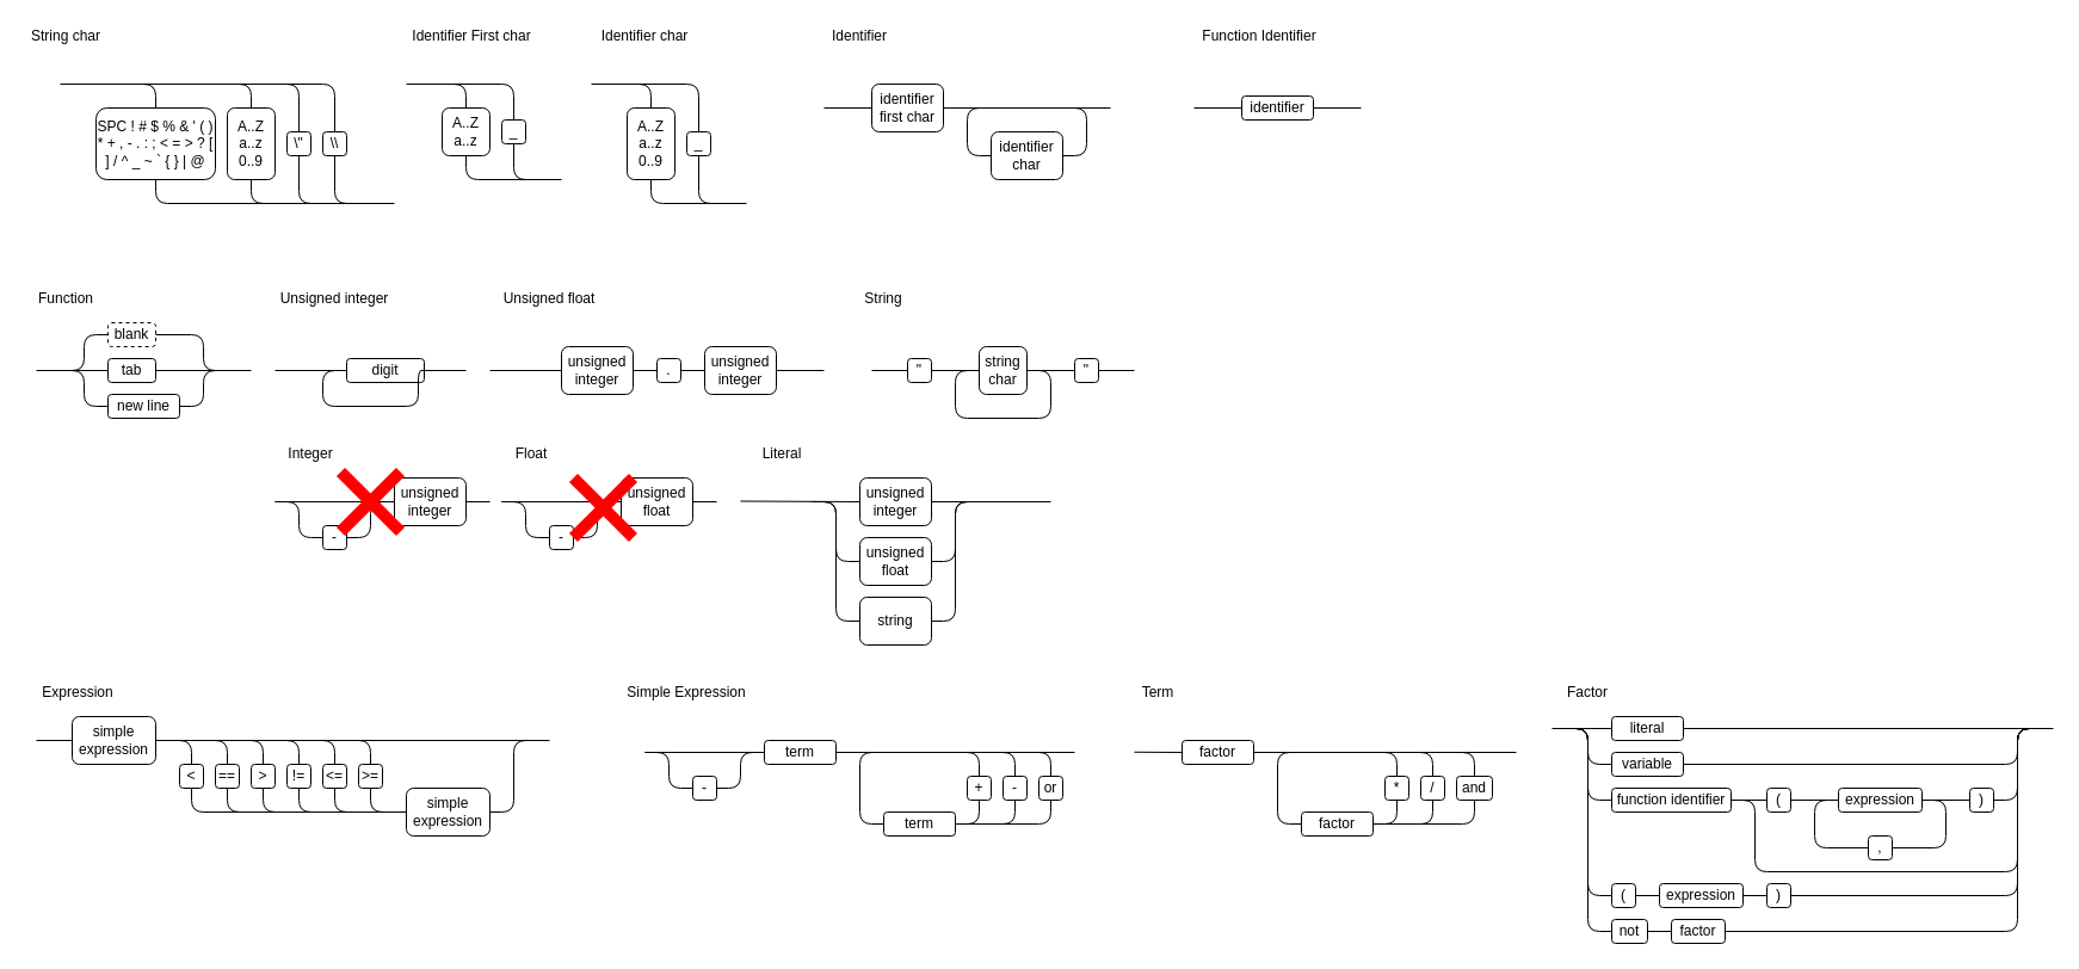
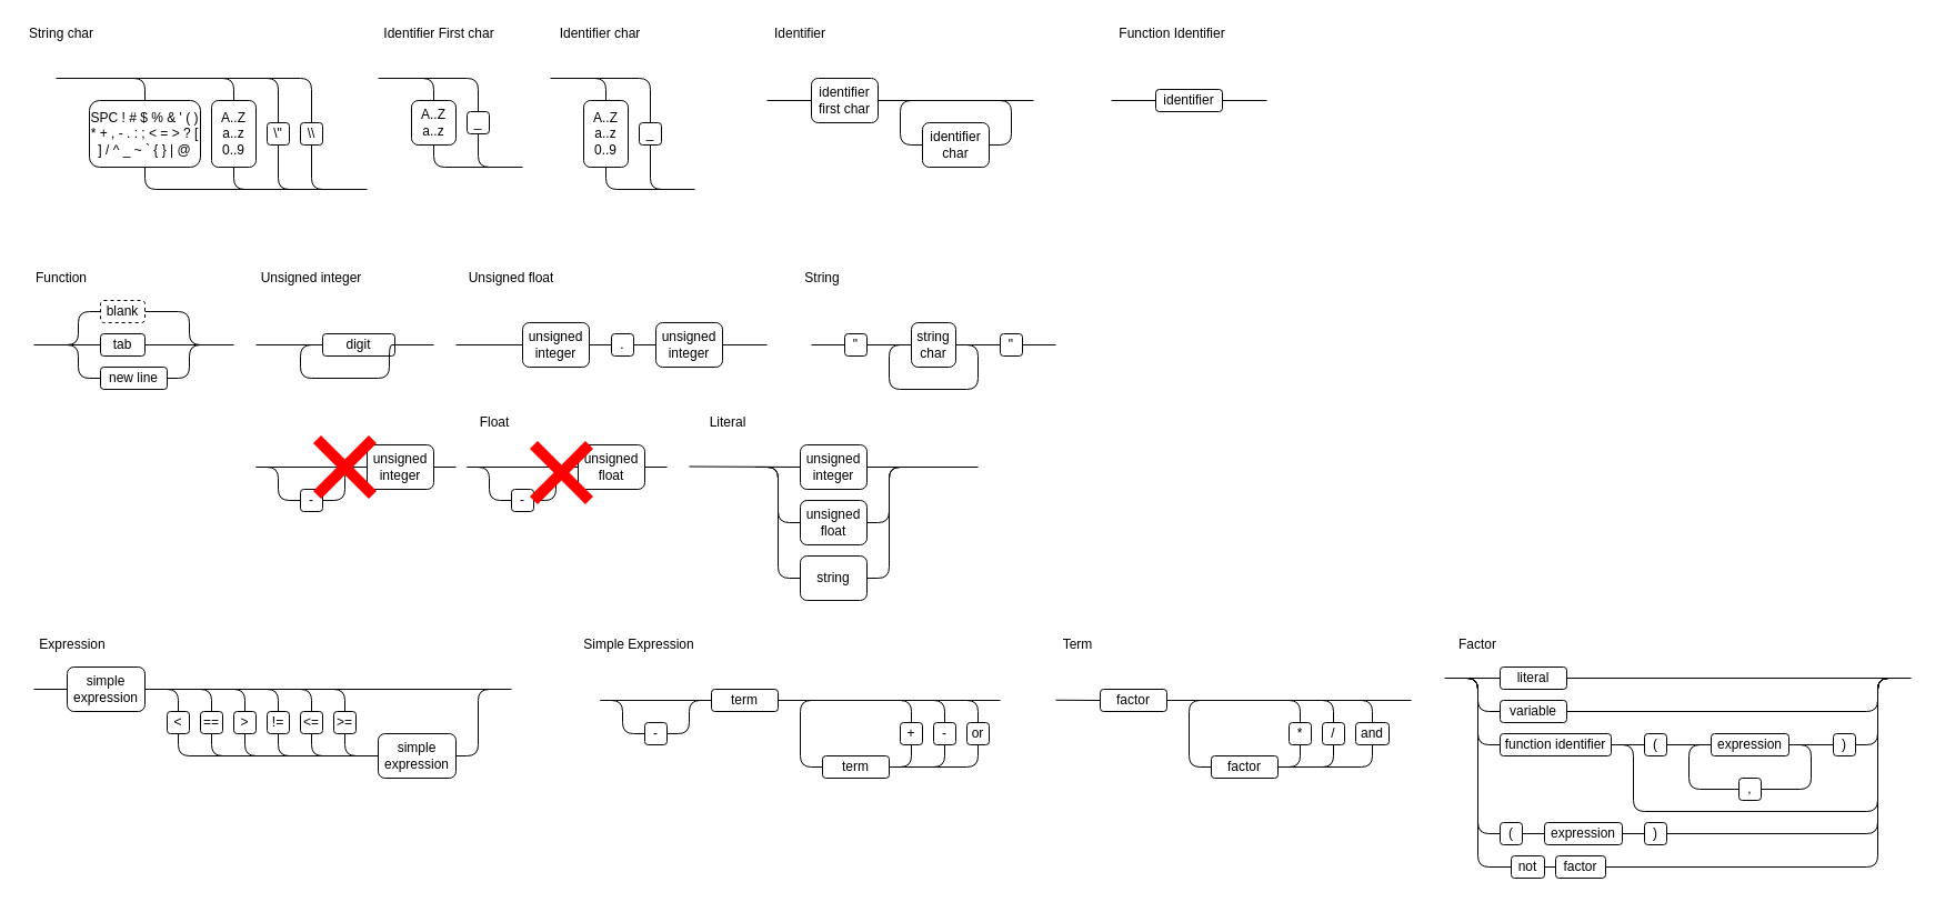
- <mxCell id="25" value="Integer" style="text;html=1;strokeColor=none;fillColor=none;align=center;verticalAlign=middle;whiteSpace=wrap;rounded=0;" parent="1" vertex="1"><mxGeometry x="230" y="370" width="60" height="20" as="geometry" /></mxCell>
- <mxCell id="115" value="not" style="rounded=1;whiteSpace=wrap;html=1;" parent="1" vertex="1"><mxGeometry x="1350" y="770" width="30" height="20" as="geometry" /></mxCell>
+ <mxCell id="115" value="not" style="rounded=1;whiteSpace=wrap;html=1;" parent="1" vertex="1"><mxGeometry x="1360" y="770" width="30" height="20" as="geometry" /></mxCell>
